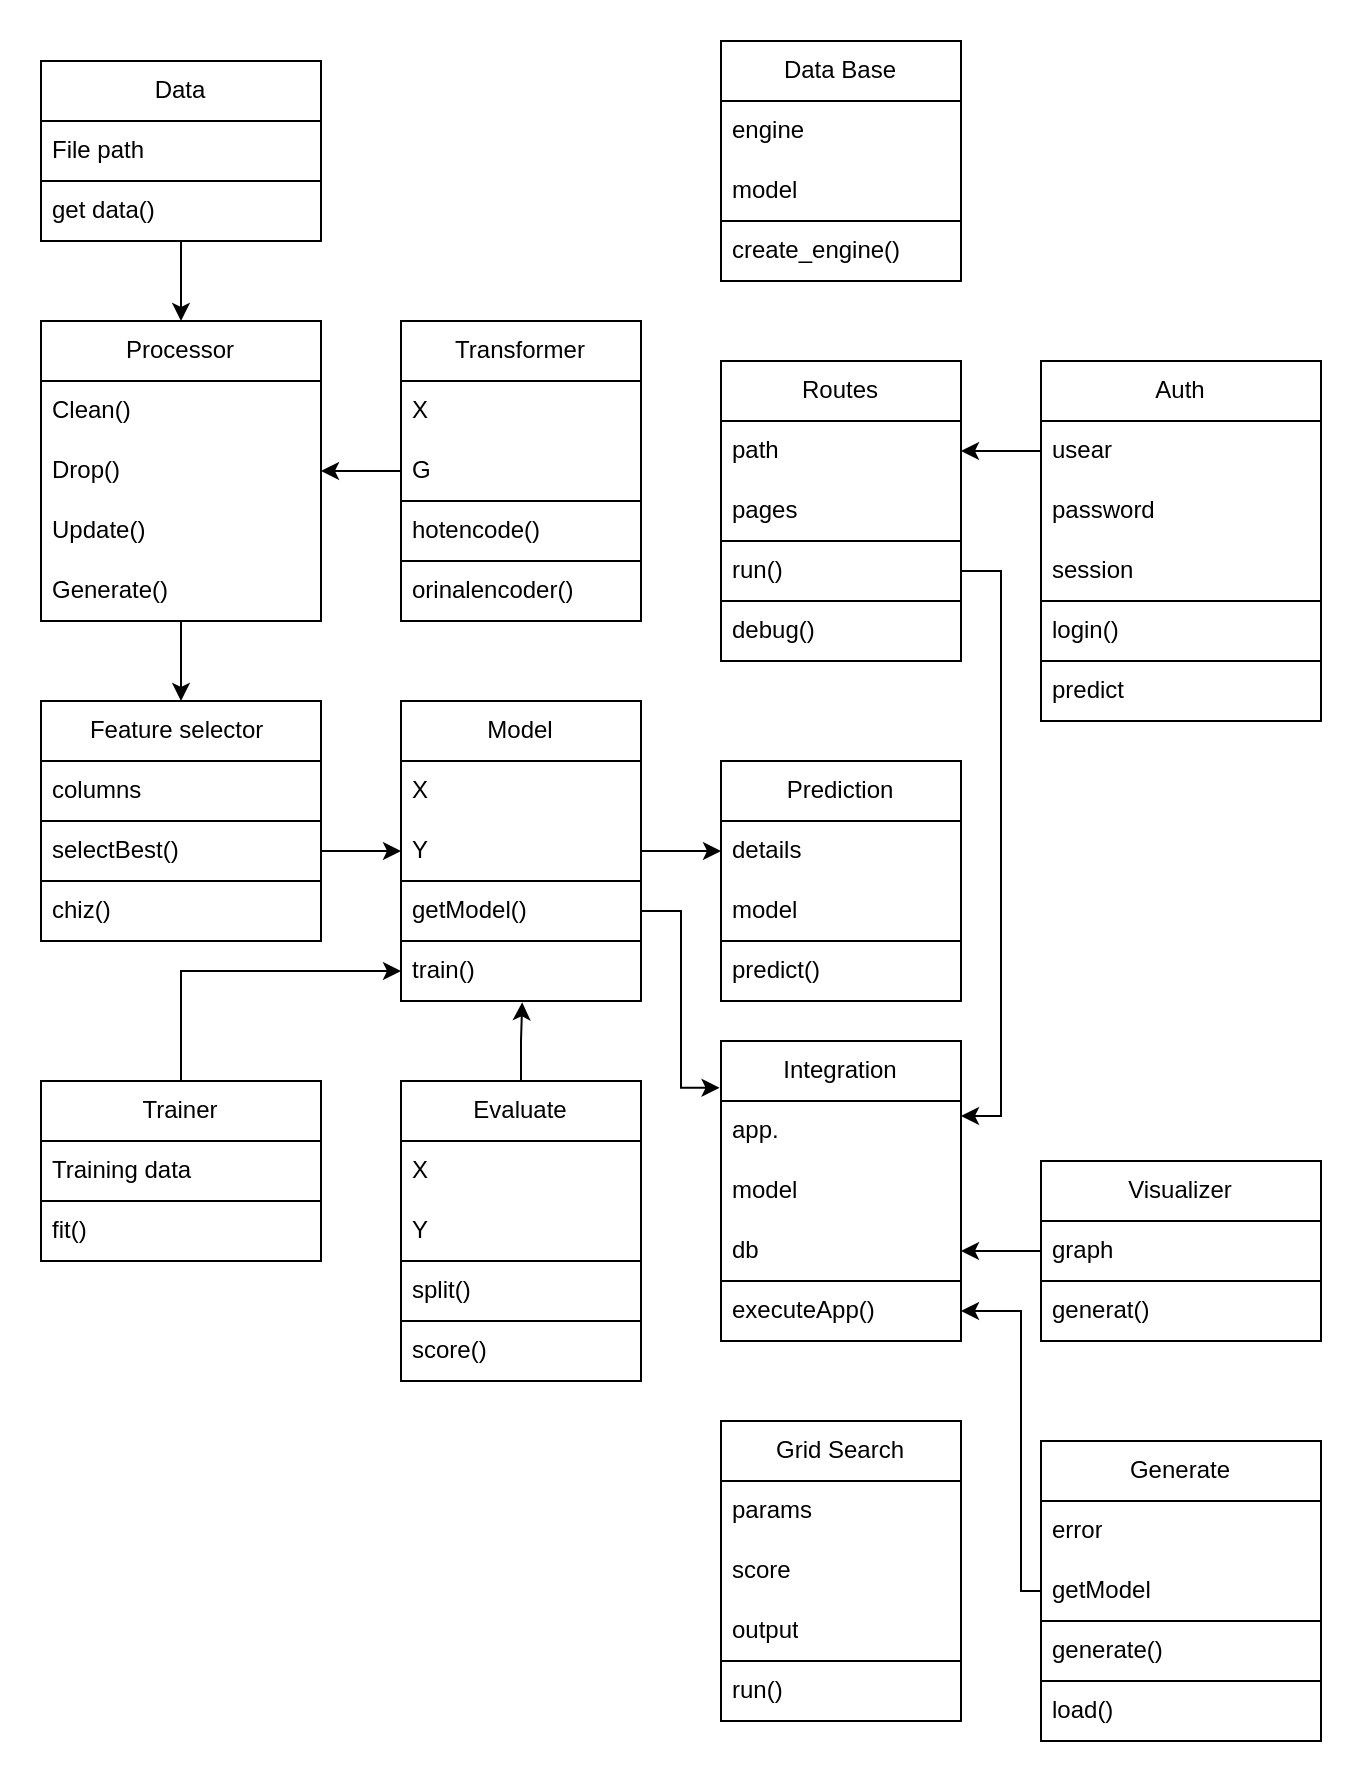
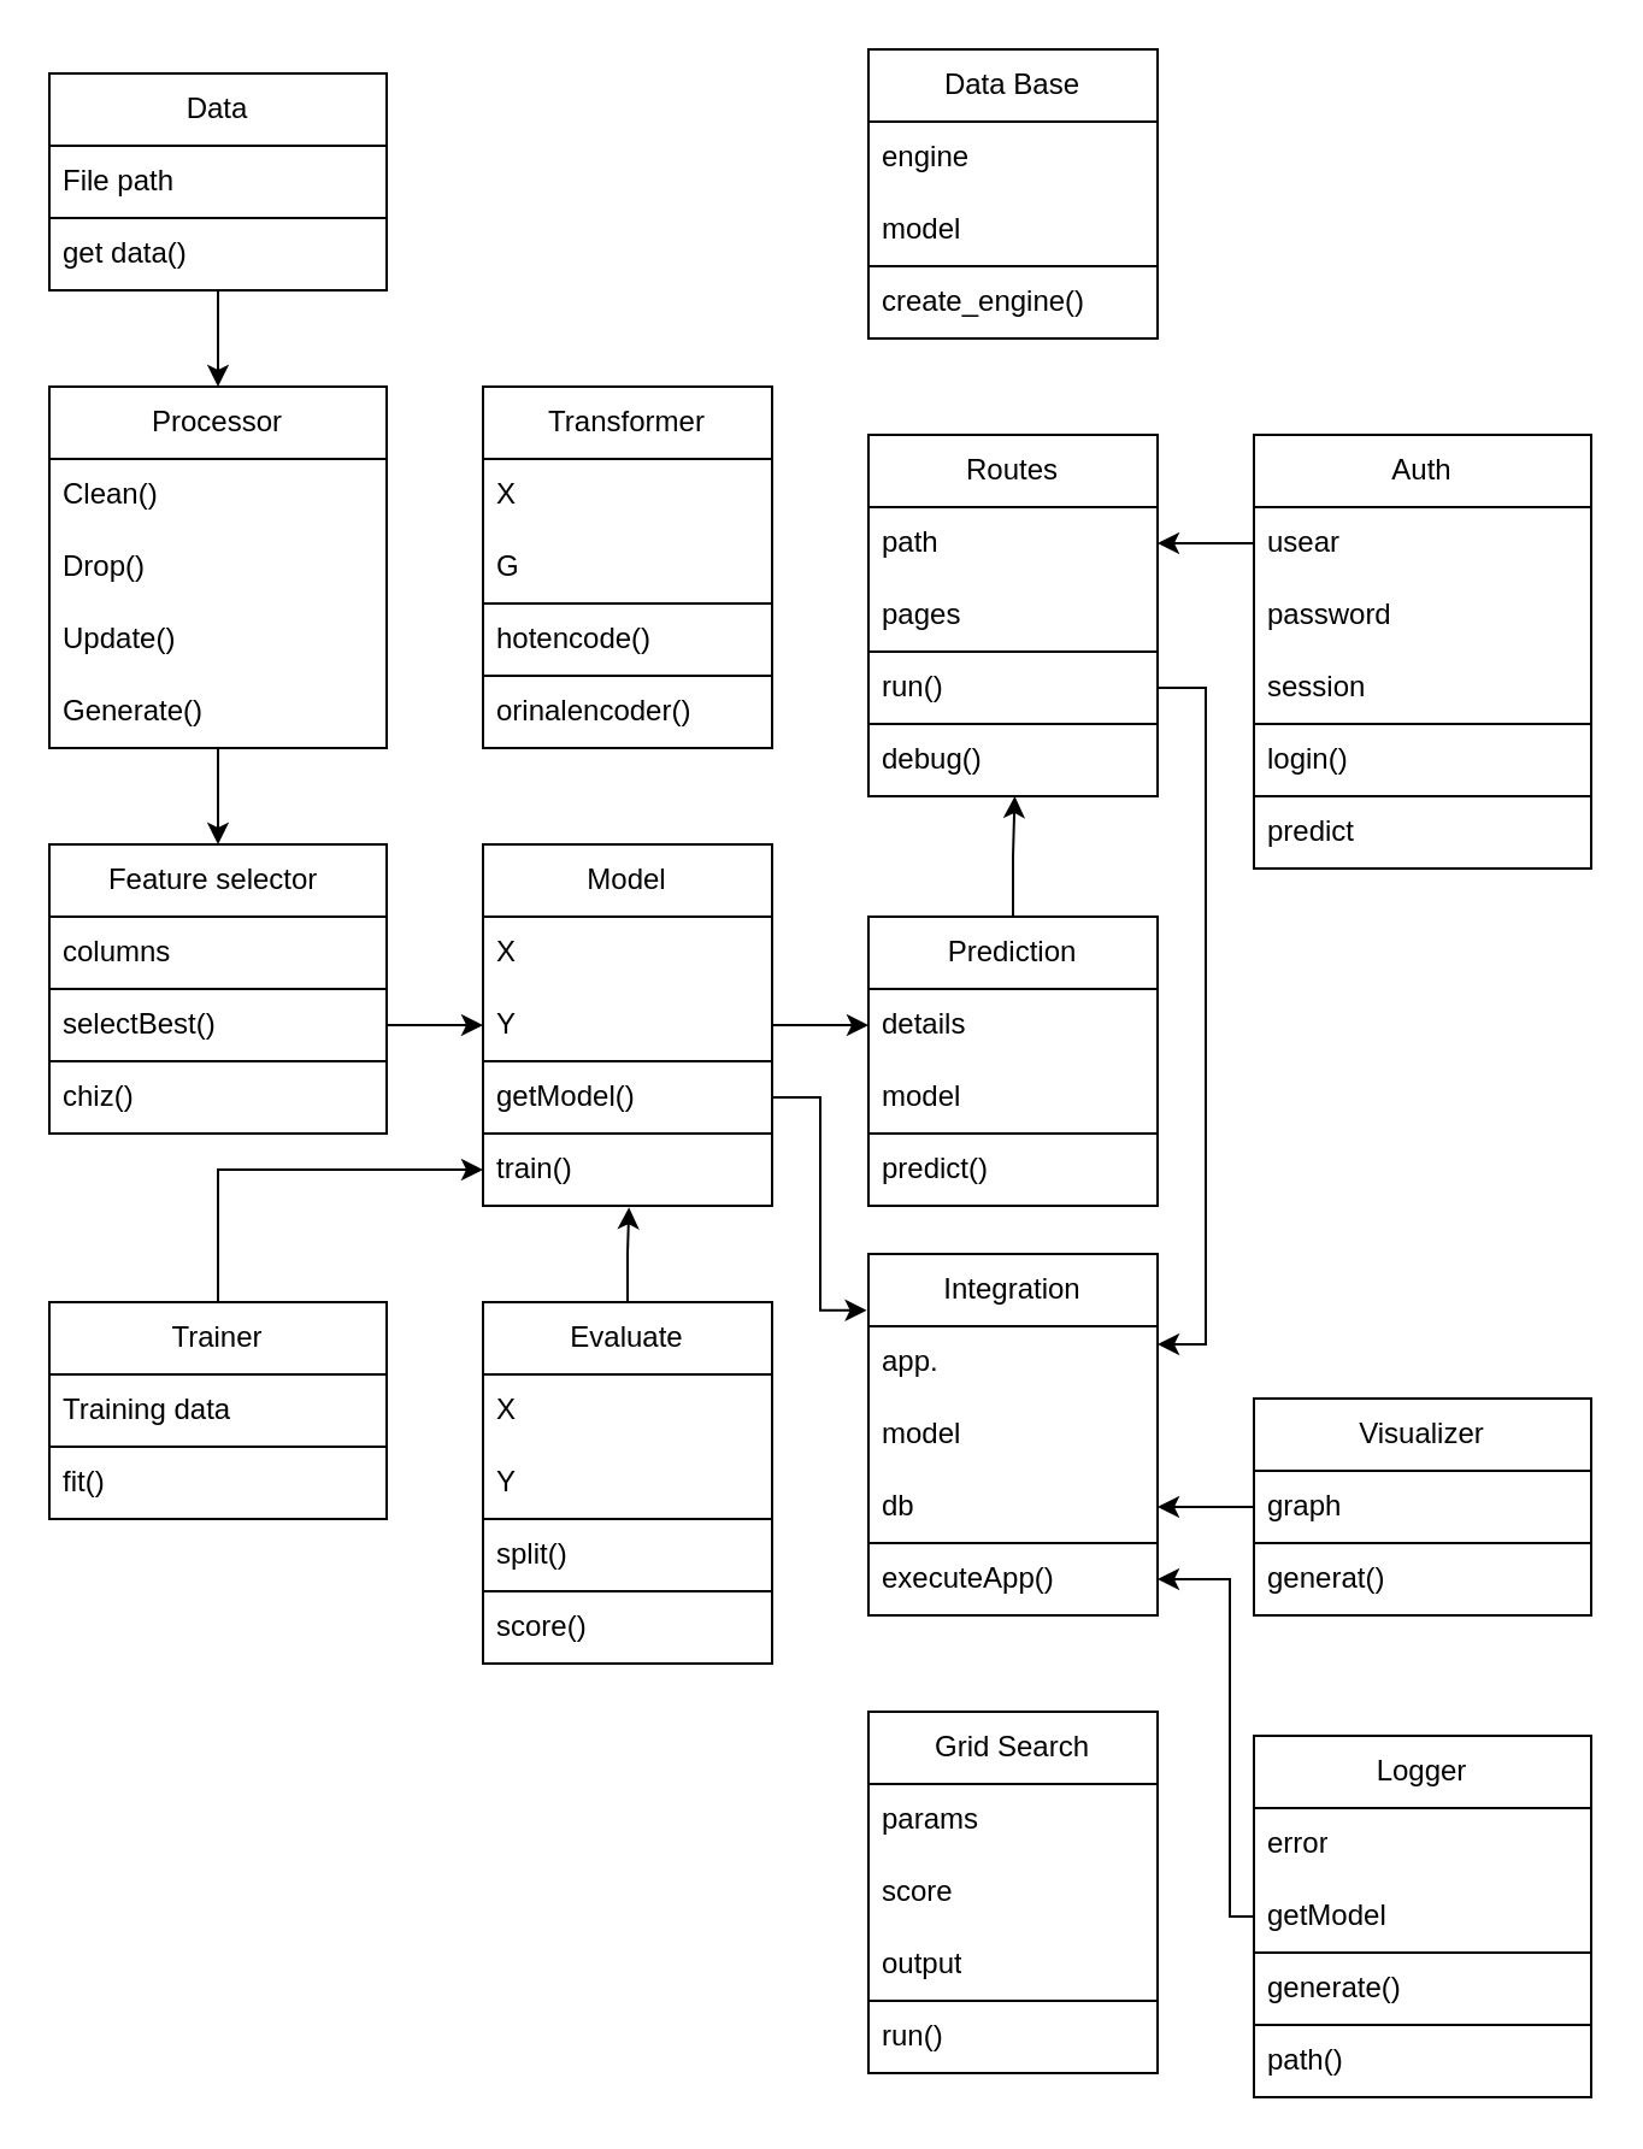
- <mxCell id="12" value="" style="edgeStyle=orthogonalEdgeStyle;rounded=0;orthogonalLoop=1;jettySize=auto;html=1;entryX=1;entryY=0.5;entryDx=0;entryDy=0;" parent="1" source="13" target="9" edge="1"><mxGeometry relative="1" as="geometry" /></mxCell>
+ <mxCell id="46" value="" style="edgeStyle=orthogonalEdgeStyle;rounded=0;orthogonalLoop=1;jettySize=auto;html=1;entryX=0.506;entryY=1;entryDx=0;entryDy=0;entryPerimeter=0;" parent="1" source="47" target="45" edge="1"><mxGeometry relative="1" as="geometry" /></mxCell>
- <mxCell id="72" value="Generate" style="swimlane;fontStyle=0;childLayout=stackLayout;horizontal=1;startSize=30;horizontalStack=0;resizeParent=1;resizeParentMax=0;resizeLast=0;collapsible=1;marginBottom=0;whiteSpace=wrap;html=1;" parent="1" vertex="1"><mxGeometry x="520" y="720" width="140" height="150" as="geometry" /></mxCell>
+ <mxCell id="72" value="Logger" style="swimlane;fontStyle=0;childLayout=stackLayout;horizontal=1;startSize=30;horizontalStack=0;resizeParent=1;resizeParentMax=0;resizeLast=0;collapsible=1;marginBottom=0;whiteSpace=wrap;html=1;" parent="1" vertex="1"><mxGeometry x="520" y="720" width="140" height="150" as="geometry" /></mxCell>
- <mxCell id="76" value="load()" style="text;strokeColor=none;fillColor=none;align=left;verticalAlign=middle;spacingLeft=4;spacingRight=4;overflow=hidden;points=[[0,0.5],[1,0.5]];portConstraint=eastwest;rotatable=0;whiteSpace=wrap;html=1;" parent="72" vertex="1"><mxGeometry y="120" width="140" height="30" as="geometry" /></mxCell>
+ <mxCell id="76" value="path()" style="text;strokeColor=none;fillColor=none;align=left;verticalAlign=middle;spacingLeft=4;spacingRight=4;overflow=hidden;points=[[0,0.5],[1,0.5]];portConstraint=eastwest;rotatable=0;whiteSpace=wrap;html=1;" parent="72" vertex="1"><mxGeometry y="120" width="140" height="30" as="geometry" /></mxCell>
